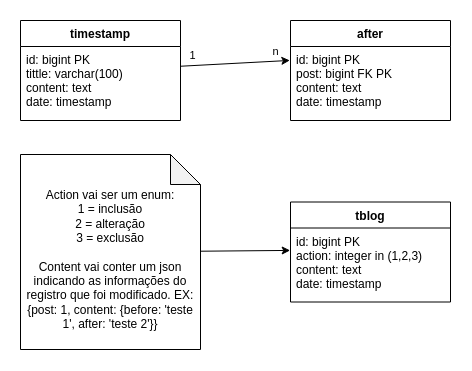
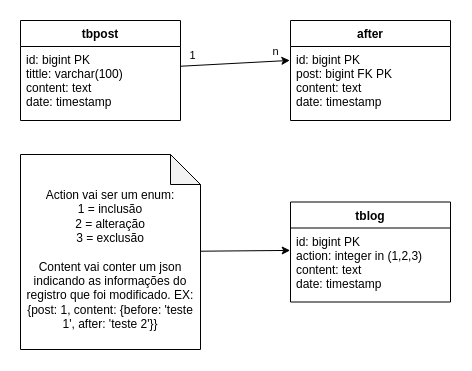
- <mxCell id="5" value="timestamp" style="swimlane;fontStyle=1;align=center;verticalAlign=top;childLayout=stackLayout;horizontal=1;startSize=26;horizontalStack=0;resizeParent=1;resizeParentMax=0;resizeLast=0;collapsible=1;marginBottom=0;" parent="1" vertex="1"><mxGeometry x="20" y="20" width="160" height="100" as="geometry" /></mxCell>
+ <mxCell id="5" value="tbpost" style="swimlane;fontStyle=1;align=center;verticalAlign=top;childLayout=stackLayout;horizontal=1;startSize=26;horizontalStack=0;resizeParent=1;resizeParentMax=0;resizeLast=0;collapsible=1;marginBottom=0;" parent="1" vertex="1"><mxGeometry x="20" y="20" width="160" height="100" as="geometry" /></mxCell>
